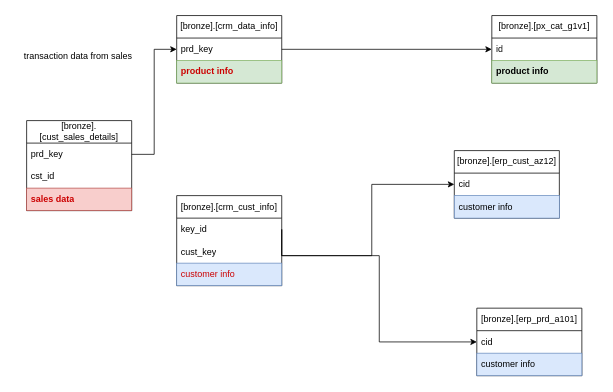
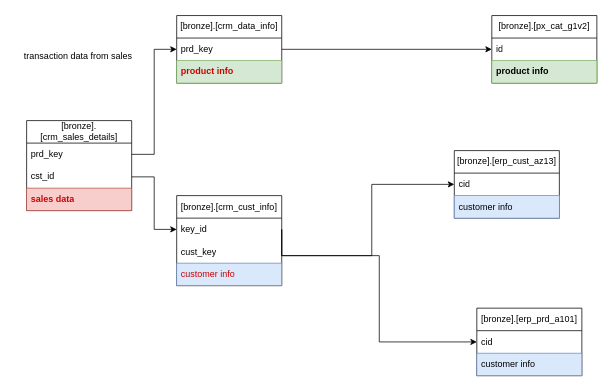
- <mxCell id="14" value="[bronze].[px_cat_g1v1]" style="swimlane;fontStyle=0;childLayout=stackLayout;horizontal=1;startSize=30;horizontalStack=0;resizeParent=1;resizeParentMax=0;resizeLast=0;collapsible=1;marginBottom=0;whiteSpace=wrap;html=1;" vertex="1" parent="1"><mxGeometry x="655" y="20" width="140" height="90" as="geometry" /></mxCell>
+ <mxCell id="14" value="[bronze].[px_cat_g1v2]" style="swimlane;fontStyle=0;childLayout=stackLayout;horizontal=1;startSize=30;horizontalStack=0;resizeParent=1;resizeParentMax=0;resizeLast=0;collapsible=1;marginBottom=0;whiteSpace=wrap;html=1;" vertex="1" parent="1"><mxGeometry x="655" y="20" width="140" height="90" as="geometry" /></mxCell>
- <mxCell id="2" value="[bronze].[cust_sales_details]" style="swimlane;fontStyle=0;childLayout=stackLayout;horizontal=1;startSize=30;horizontalStack=0;resizeParent=1;resizeParentMax=0;resizeLast=0;collapsible=1;marginBottom=0;whiteSpace=wrap;html=1;" vertex="1" parent="1"><mxGeometry x="35" y="160" width="140" height="120" as="geometry" /></mxCell>
+ <mxCell id="2" value="[bronze].[crm_sales_details]" style="swimlane;fontStyle=0;childLayout=stackLayout;horizontal=1;startSize=30;horizontalStack=0;resizeParent=1;resizeParentMax=0;resizeLast=0;collapsible=1;marginBottom=0;whiteSpace=wrap;html=1;" vertex="1" parent="1"><mxGeometry x="35" y="160" width="140" height="120" as="geometry" /></mxCell>
- <mxCell id="20" value="[bronze].[erp_cust_az12]" style="swimlane;fontStyle=0;childLayout=stackLayout;horizontal=1;startSize=30;horizontalStack=0;resizeParent=1;resizeParentMax=0;resizeLast=0;collapsible=1;marginBottom=0;whiteSpace=wrap;html=1;" vertex="1" parent="1"><mxGeometry x="605" y="200" width="140" height="90" as="geometry" /></mxCell>
+ <mxCell id="20" value="[bronze].[erp_cust_az13]" style="swimlane;fontStyle=0;childLayout=stackLayout;horizontal=1;startSize=30;horizontalStack=0;resizeParent=1;resizeParentMax=0;resizeLast=0;collapsible=1;marginBottom=0;whiteSpace=wrap;html=1;" vertex="1" parent="1"><mxGeometry x="605" y="200" width="140" height="90" as="geometry" /></mxCell>
+ <mxCell id="24" style="edgeStyle=orthogonalEdgeStyle;rounded=0;orthogonalLoop=1;jettySize=auto;html=1;exitX=1;exitY=0.5;exitDx=0;exitDy=0;entryX=0;entryY=0.5;entryDx=0;entryDy=0;" edge="1" parent="1" source="4" target="11"><mxGeometry relative="1" as="geometry" /></mxCell>
